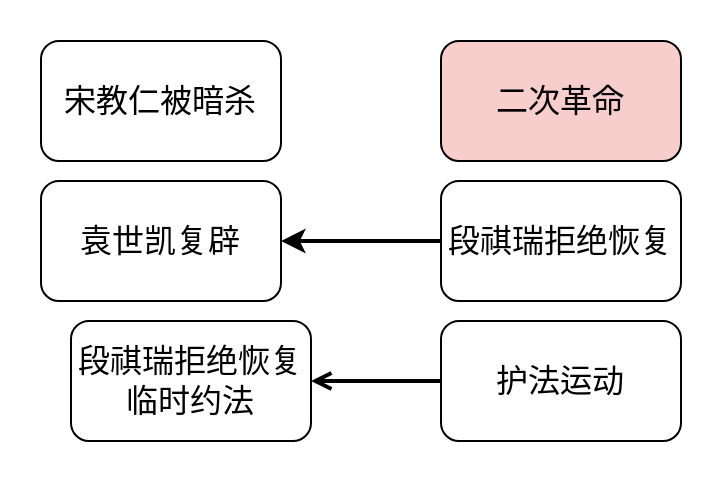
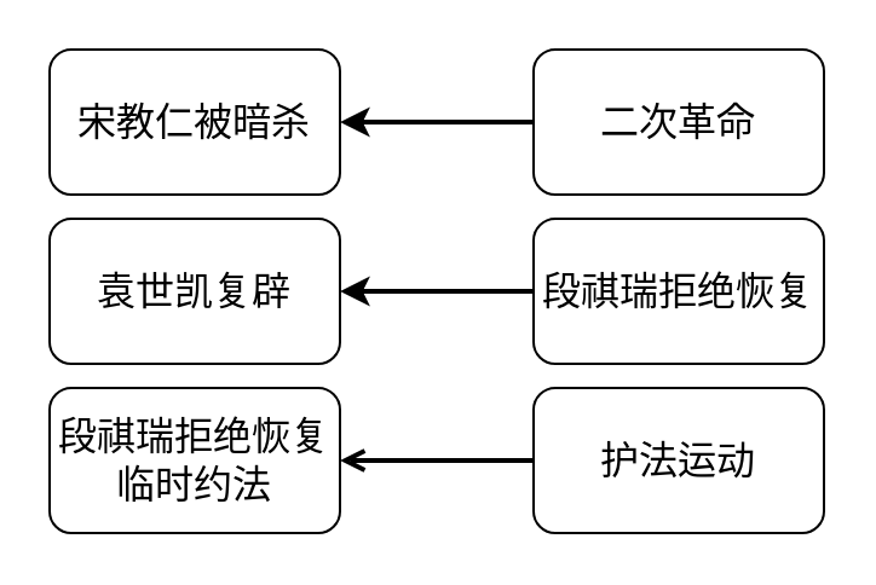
+ <mxCell id="5" style="edgeStyle=orthogonalEdgeStyle;rounded=0;orthogonalLoop=1;jettySize=auto;html=1;exitX=0;exitY=0.5;exitDx=0;exitDy=0;entryX=1;entryY=0.5;entryDx=0;entryDy=0;fontSize=16;strokeWidth=2;" edge="1" parent="1" source="6" target="2"><mxGeometry relative="1" as="geometry" /></mxCell>
- <mxCell id="6" value="&lt;font style=&quot;font-size: 16px;&quot;&gt;二次革命&lt;/font&gt;" style="rounded=1;whiteSpace=wrap;html=1;fillColor=#f8cecc;" vertex="1" parent="1"><mxGeometry x="220" y="20" width="120" height="60" as="geometry" /></mxCell>
+ <mxCell id="6" value="&lt;font style=&quot;font-size: 16px;&quot;&gt;二次革命&lt;/font&gt;" style="rounded=1;whiteSpace=wrap;html=1;" vertex="1" parent="1"><mxGeometry x="220" y="20" width="120" height="60" as="geometry" /></mxCell>
- <mxCell id="4" value="&lt;font style=&quot;font-size: 16px;&quot;&gt;段祺瑞拒绝恢复&lt;br&gt;临时约法&lt;/font&gt;" style="rounded=1;whiteSpace=wrap;html=1;" vertex="1" parent="1"><mxGeometry x="35" y="160" width="120" height="60" as="geometry" /></mxCell>
+ <mxCell id="4" value="&lt;font style=&quot;font-size: 16px;&quot;&gt;段祺瑞拒绝恢复&lt;br&gt;临时约法&lt;/font&gt;" style="rounded=1;whiteSpace=wrap;html=1;" vertex="1" parent="1"><mxGeometry x="20" y="160" width="120" height="60" as="geometry" /></mxCell>
